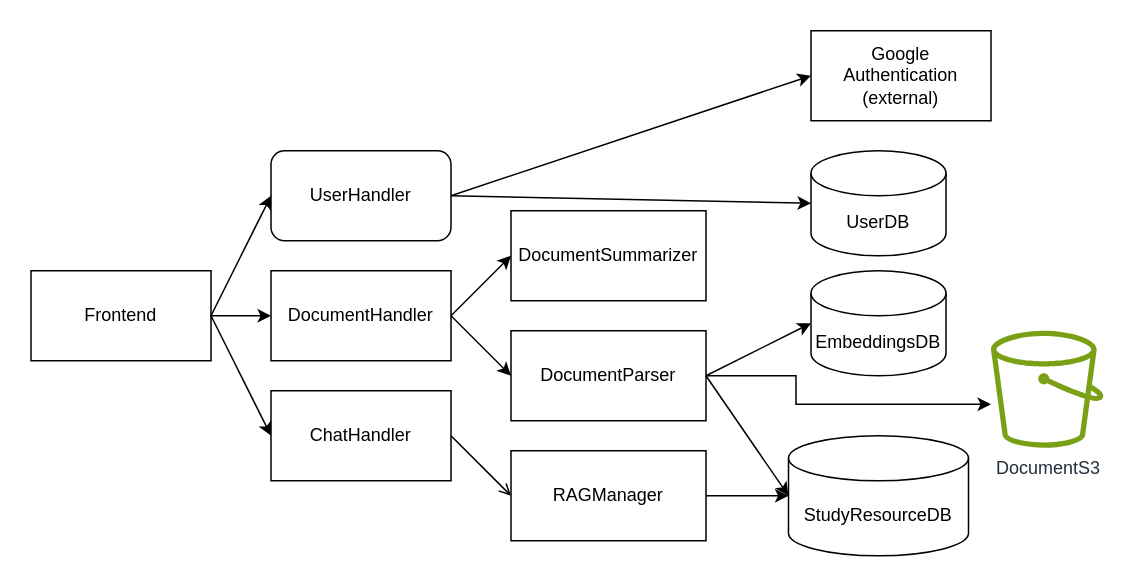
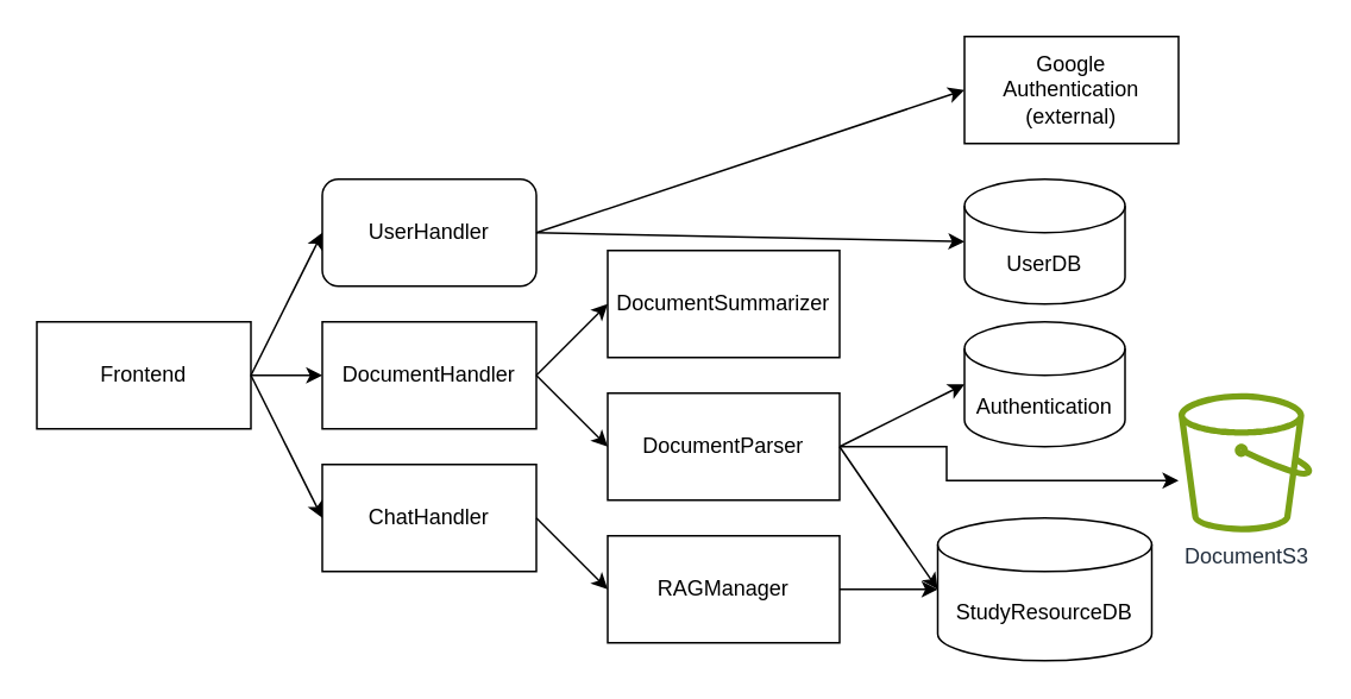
- <mxCell id="12" value="EmbeddingsDB" style="shape=cylinder3;whiteSpace=wrap;html=1;boundedLbl=1;backgroundOutline=1;size=15;" parent="1" vertex="1"><mxGeometry x="540" y="180" width="90" height="70" as="geometry" /></mxCell>
+ <mxCell id="12" value="Authentication" style="shape=cylinder3;whiteSpace=wrap;html=1;boundedLbl=1;backgroundOutline=1;size=15;" parent="1" vertex="1"><mxGeometry x="540" y="180" width="90" height="70" as="geometry" /></mxCell>
- <mxCell id="21" value="" style="endArrow=open;html=1;rounded=0;entryX=0;entryY=0.5;entryDx=0;entryDy=0;exitX=1;exitY=0.5;exitDx=0;exitDy=0;" parent="1" source="5" target="15" edge="1"><mxGeometry width="50" height="50" relative="1" as="geometry"><mxPoint x="220" y="420" as="sourcePoint" /><mxPoint x="270" y="370" as="targetPoint" /></mxGeometry></mxCell>
+ <mxCell id="21" value="" style="endArrow=classic;html=1;rounded=0;entryX=0;entryY=0.5;entryDx=0;entryDy=0;exitX=1;exitY=0.5;exitDx=0;exitDy=0;" parent="1" source="5" target="15" edge="1"><mxGeometry width="50" height="50" relative="1" as="geometry"><mxPoint x="220" y="420" as="sourcePoint" /><mxPoint x="270" y="370" as="targetPoint" /></mxGeometry></mxCell>
